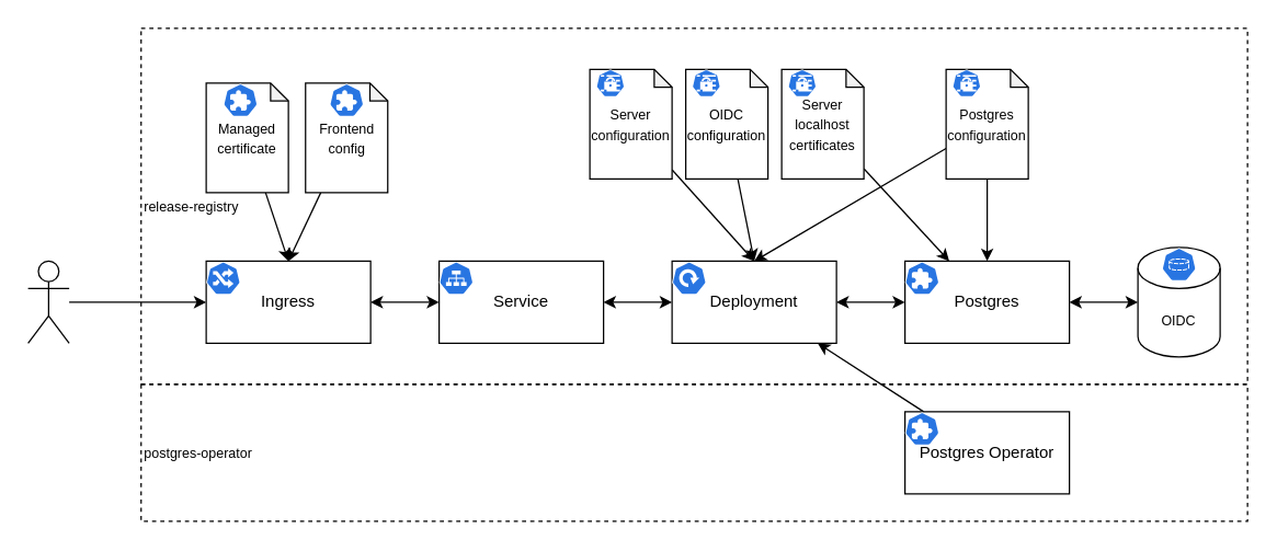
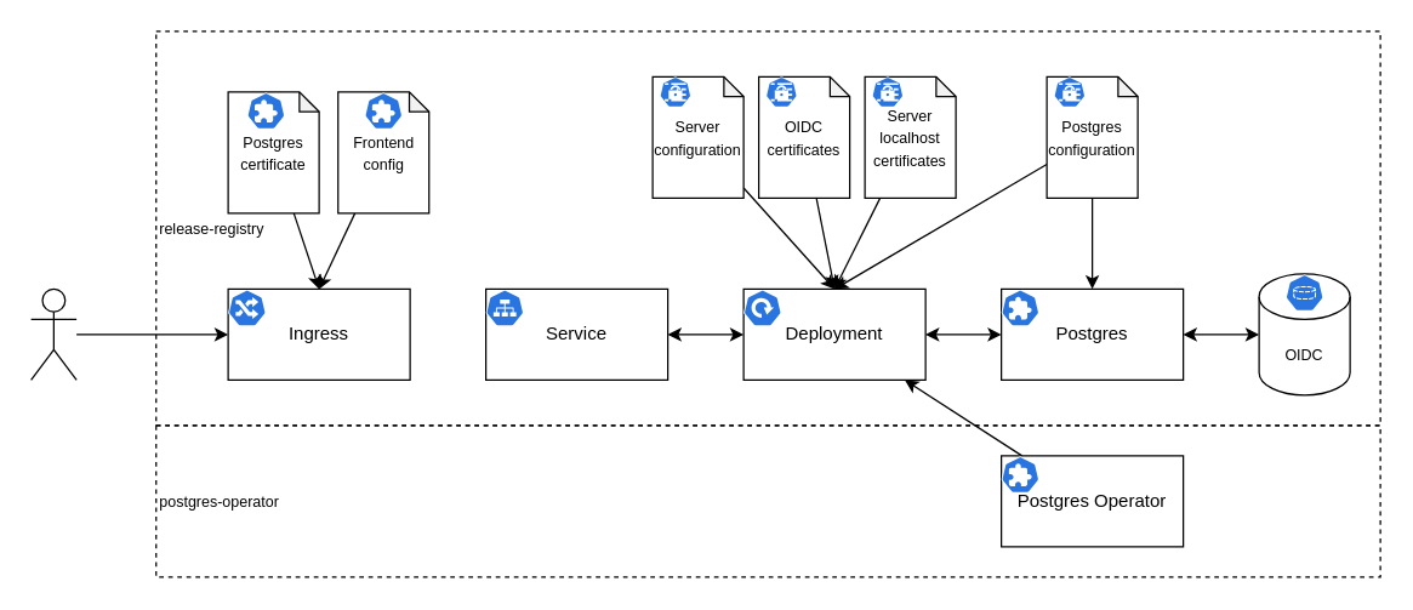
- <mxCell id="14" value="&lt;font style=&quot;font-size: 10px;&quot;&gt;OIDC configuration&lt;/font&gt;" style="shape=note;whiteSpace=wrap;html=1;backgroundOutline=1;darkOpacity=0.05;size=13;" parent="1" vertex="1"><mxGeometry x="500" y="50" width="60" height="80" as="geometry" /></mxCell>
+ <mxCell id="14" value="&lt;font style=&quot;font-size: 10px;&quot;&gt;OIDC certificates&lt;/font&gt;" style="shape=note;whiteSpace=wrap;html=1;backgroundOutline=1;darkOpacity=0.05;size=13;" parent="1" vertex="1"><mxGeometry x="500" y="50" width="60" height="80" as="geometry" /></mxCell>
- <mxCell id="4" value="&lt;font style=&quot;font-size: 10px;&quot;&gt;Managed certificate&lt;/font&gt;" style="shape=note;whiteSpace=wrap;html=1;backgroundOutline=1;darkOpacity=0.05;size=13;" parent="1" vertex="1"><mxGeometry x="150" y="60" width="60" height="80" as="geometry" /></mxCell>
+ <mxCell id="4" value="&lt;font style=&quot;font-size: 10px;&quot;&gt;Postgres certificate&lt;/font&gt;" style="shape=note;whiteSpace=wrap;html=1;backgroundOutline=1;darkOpacity=0.05;size=13;" parent="1" vertex="1"><mxGeometry x="150" y="60" width="60" height="80" as="geometry" /></mxCell>
- <mxCell id="17" style="edgeStyle=none;rounded=0;orthogonalLoop=1;jettySize=auto;html=1;fontSize=10;startArrow=none;startFill=0;" parent="1" source="18" target="26" edge="1"><mxGeometry relative="1" as="geometry" /></mxCell>
+ <mxCell id="17" style="edgeStyle=none;rounded=0;orthogonalLoop=1;jettySize=auto;html=1;entryX=0.5;entryY=0;entryDx=0;entryDy=0;fontSize=10;startArrow=none;startFill=0;" parent="1" source="18" target="12" edge="1"><mxGeometry relative="1" as="geometry" /></mxCell>
- <mxCell id="7" style="edgeStyle=orthogonalEdgeStyle;rounded=0;orthogonalLoop=1;jettySize=auto;html=1;startArrow=classic;startFill=1;" parent="1" source="8" target="10" edge="1"><mxGeometry relative="1" as="geometry" /></mxCell>
